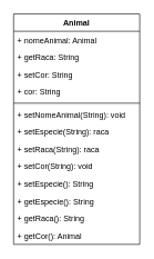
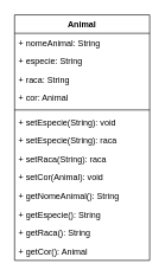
- <mxCell id="3" value="+ nomeAnimal: Animal" style="text;strokeColor=none;fillColor=none;align=left;verticalAlign=top;spacingLeft=4;spacingRight=4;overflow=hidden;rotatable=0;points=[[0,0.5],[1,0.5]];portConstraint=eastwest;" vertex="1" parent="2"><mxGeometry y="26" width="190" height="26" as="geometry" /></mxCell>
+ <mxCell id="3" value="+ nomeAnimal: String" style="text;strokeColor=none;fillColor=none;align=left;verticalAlign=top;spacingLeft=4;spacingRight=4;overflow=hidden;rotatable=0;points=[[0,0.5],[1,0.5]];portConstraint=eastwest;" vertex="1" parent="2"><mxGeometry y="26" width="190" height="26" as="geometry" /></mxCell>
- <mxCell id="4" value="+ getRaca: String" style="text;strokeColor=none;fillColor=none;align=left;verticalAlign=top;spacingLeft=4;spacingRight=4;overflow=hidden;rotatable=0;points=[[0,0.5],[1,0.5]];portConstraint=eastwest;" vertex="1" parent="2"><mxGeometry y="52" width="190" height="26" as="geometry" /></mxCell>
+ <mxCell id="4" value="+ especie: String" style="text;strokeColor=none;fillColor=none;align=left;verticalAlign=top;spacingLeft=4;spacingRight=4;overflow=hidden;rotatable=0;points=[[0,0.5],[1,0.5]];portConstraint=eastwest;" vertex="1" parent="2"><mxGeometry y="52" width="190" height="26" as="geometry" /></mxCell>
- <mxCell id="5" value="+ setCor: String" style="text;strokeColor=none;fillColor=none;align=left;verticalAlign=top;spacingLeft=4;spacingRight=4;overflow=hidden;rotatable=0;points=[[0,0.5],[1,0.5]];portConstraint=eastwest;" vertex="1" parent="2"><mxGeometry y="78" width="190" height="26" as="geometry" /></mxCell>
+ <mxCell id="5" value="+ raca: String" style="text;strokeColor=none;fillColor=none;align=left;verticalAlign=top;spacingLeft=4;spacingRight=4;overflow=hidden;rotatable=0;points=[[0,0.5],[1,0.5]];portConstraint=eastwest;" vertex="1" parent="2"><mxGeometry y="78" width="190" height="26" as="geometry" /></mxCell>
- <mxCell id="6" value="+ cor: String" style="text;strokeColor=none;fillColor=none;align=left;verticalAlign=top;spacingLeft=4;spacingRight=4;overflow=hidden;rotatable=0;points=[[0,0.5],[1,0.5]];portConstraint=eastwest;" vertex="1" parent="2"><mxGeometry y="104" width="190" height="26" as="geometry" /></mxCell>
+ <mxCell id="6" value="+ cor: Animal" style="text;strokeColor=none;fillColor=none;align=left;verticalAlign=top;spacingLeft=4;spacingRight=4;overflow=hidden;rotatable=0;points=[[0,0.5],[1,0.5]];portConstraint=eastwest;" vertex="1" parent="2"><mxGeometry y="104" width="190" height="26" as="geometry" /></mxCell>
- <mxCell id="8" value="+ setNomeAnimal(String): void" style="text;strokeColor=none;fillColor=none;align=left;verticalAlign=top;spacingLeft=4;spacingRight=4;overflow=hidden;rotatable=0;points=[[0,0.5],[1,0.5]];portConstraint=eastwest;" vertex="1" parent="2"><mxGeometry y="138" width="190" height="26" as="geometry" /></mxCell>
+ <mxCell id="8" value="+ setEspecie(String): void" style="text;strokeColor=none;fillColor=none;align=left;verticalAlign=top;spacingLeft=4;spacingRight=4;overflow=hidden;rotatable=0;points=[[0,0.5],[1,0.5]];portConstraint=eastwest;" vertex="1" parent="2"><mxGeometry y="138" width="190" height="26" as="geometry" /></mxCell>
- <mxCell id="11" value="+ setCor(String): void" style="text;strokeColor=none;fillColor=none;align=left;verticalAlign=top;spacingLeft=4;spacingRight=4;overflow=hidden;rotatable=0;points=[[0,0.5],[1,0.5]];portConstraint=eastwest;" vertex="1" parent="2"><mxGeometry y="216" width="190" height="26" as="geometry" /></mxCell>
+ <mxCell id="11" value="+ setCor(Animal): void" style="text;strokeColor=none;fillColor=none;align=left;verticalAlign=top;spacingLeft=4;spacingRight=4;overflow=hidden;rotatable=0;points=[[0,0.5],[1,0.5]];portConstraint=eastwest;" vertex="1" parent="2"><mxGeometry y="216" width="190" height="26" as="geometry" /></mxCell>
- <mxCell id="12" value="+ setEspecie(): String" style="text;strokeColor=none;fillColor=none;align=left;verticalAlign=top;spacingLeft=4;spacingRight=4;overflow=hidden;rotatable=0;points=[[0,0.5],[1,0.5]];portConstraint=eastwest;" vertex="1" parent="2"><mxGeometry y="242" width="190" height="26" as="geometry" /></mxCell>
+ <mxCell id="12" value="+ getNomeAnimal(): String" style="text;strokeColor=none;fillColor=none;align=left;verticalAlign=top;spacingLeft=4;spacingRight=4;overflow=hidden;rotatable=0;points=[[0,0.5],[1,0.5]];portConstraint=eastwest;" vertex="1" parent="2"><mxGeometry y="242" width="190" height="26" as="geometry" /></mxCell>
